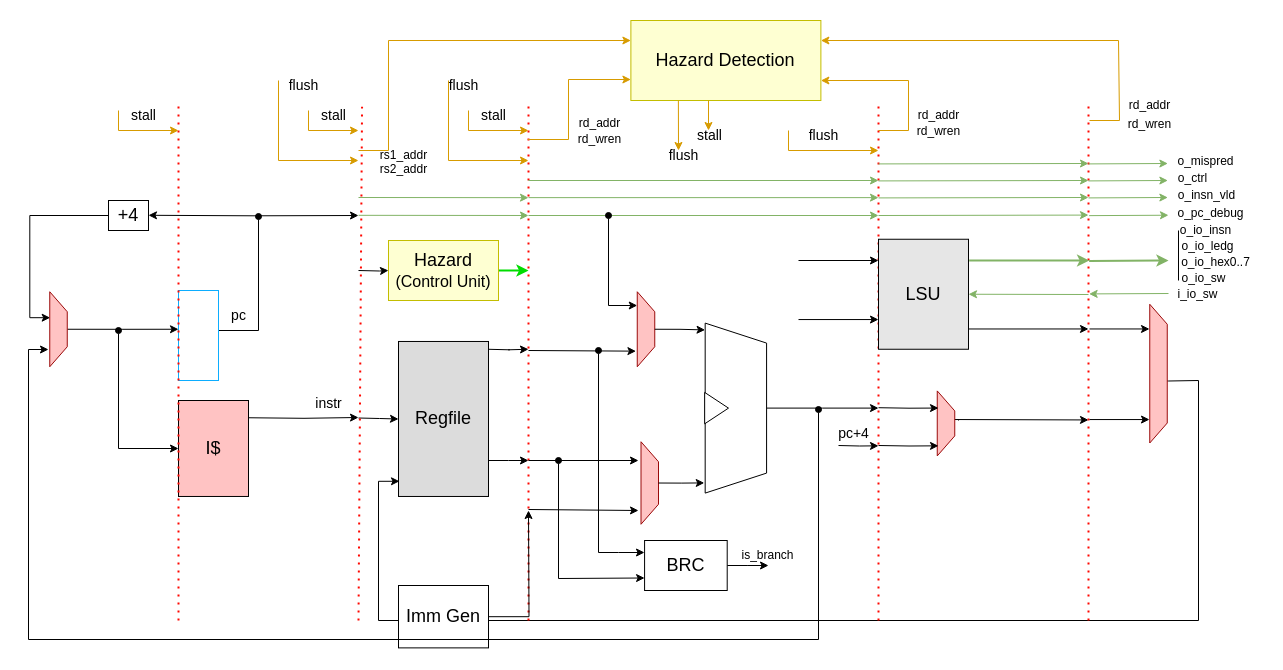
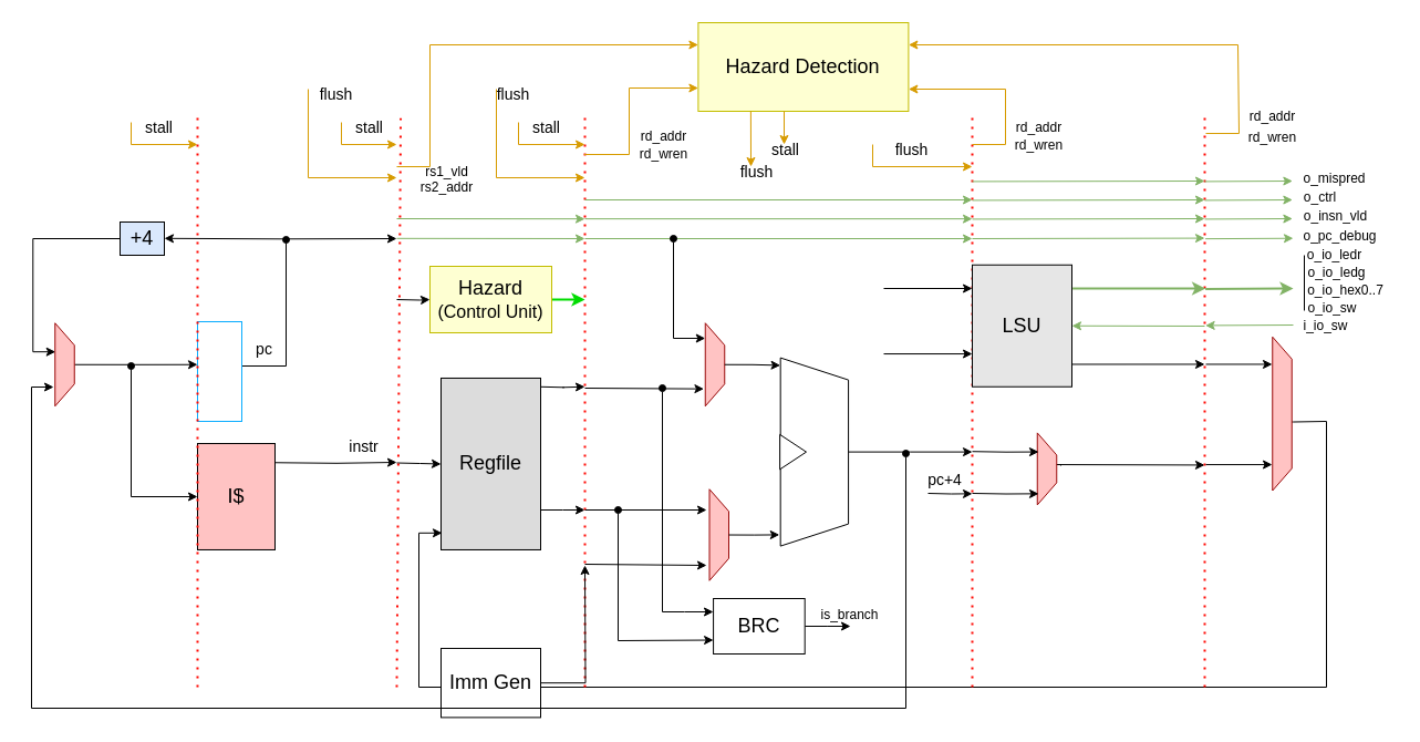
- <mxCell id="104" value="rs1_addr" style="text;html=1;align=center;verticalAlign=middle;resizable=0;points=[];autosize=1;strokeColor=none;fillColor=none;" vertex="1" parent="1"><mxGeometry x="368" y="140" width="70" height="30" as="geometry" /></mxCell>
+ <mxCell id="104" value="rs1_vld" style="text;html=1;align=center;verticalAlign=middle;resizable=0;points=[];autosize=1;strokeColor=none;fillColor=none;" vertex="1" parent="1"><mxGeometry x="368" y="140" width="70" height="30" as="geometry" /></mxCell>
- <mxCell id="28" value="&lt;font style=&quot;font-size: 18px;&quot;&gt;+4&lt;/font&gt;" style="rounded=0;whiteSpace=wrap;html=1;" vertex="1" parent="1"><mxGeometry x="108" y="200" width="40" height="30" as="geometry" /></mxCell>
+ <mxCell id="28" value="&lt;font style=&quot;font-size: 18px;&quot;&gt;+4&lt;/font&gt;" style="rounded=0;whiteSpace=wrap;html=1;fillColor=#dae8fc;" vertex="1" parent="1"><mxGeometry x="108" y="200" width="40" height="30" as="geometry" /></mxCell>
- <mxCell id="99" value="o_io_insn" style="text;html=1;align=center;verticalAlign=middle;resizable=0;points=[];autosize=1;strokeColor=none;fillColor=none;" vertex="1" parent="1"><mxGeometry x="1170.38" y="215" width="70" height="30" as="geometry" /></mxCell>
+ <mxCell id="99" value="o_io_ledr" style="text;html=1;align=center;verticalAlign=middle;resizable=0;points=[];autosize=1;strokeColor=none;fillColor=none;" vertex="1" parent="1"><mxGeometry x="1170.38" y="215" width="70" height="30" as="geometry" /></mxCell>
